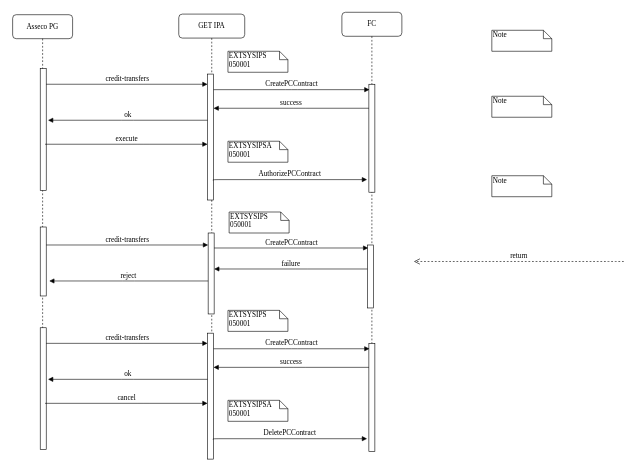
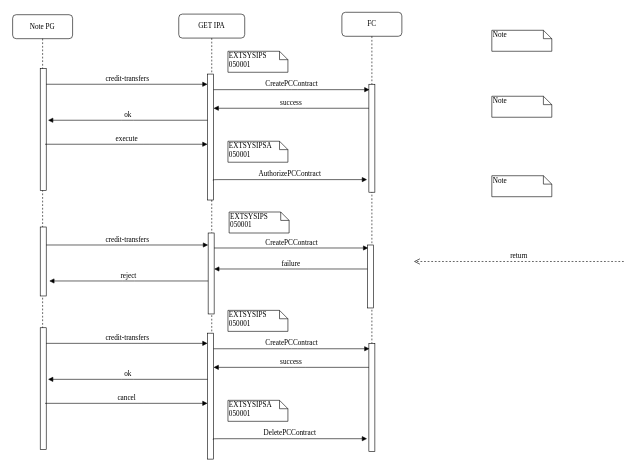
- <mxCell id="2" value="Asseco PG" style="shape=umlLifeline;perimeter=lifelinePerimeter;whiteSpace=wrap;html=1;container=1;collapsible=0;recursiveResize=0;outlineConnect=0;rounded=1;shadow=0;comic=0;labelBackgroundColor=none;strokeColor=#000000;strokeWidth=1;fillColor=#FFFFFF;fontFamily=Verdana;fontSize=12;fontColor=#000000;align=center;" parent="1" vertex="1"><mxGeometry x="20" y="24" width="100" height="696" as="geometry" /></mxCell>
+ <mxCell id="2" value="Note PG" style="shape=umlLifeline;perimeter=lifelinePerimeter;whiteSpace=wrap;html=1;container=1;collapsible=0;recursiveResize=0;outlineConnect=0;rounded=1;shadow=0;comic=0;labelBackgroundColor=none;strokeColor=#000000;strokeWidth=1;fillColor=#FFFFFF;fontFamily=Verdana;fontSize=12;fontColor=#000000;align=center;" parent="1" vertex="1"><mxGeometry x="20" y="24" width="100" height="696" as="geometry" /></mxCell>
